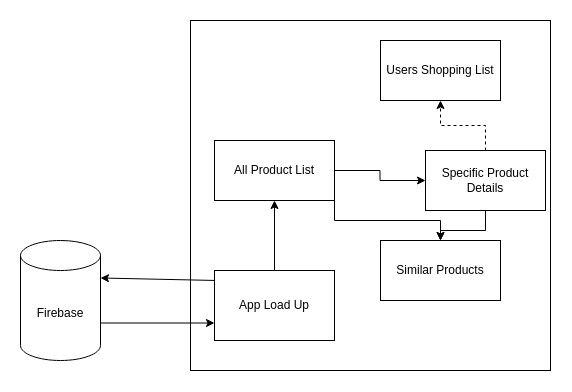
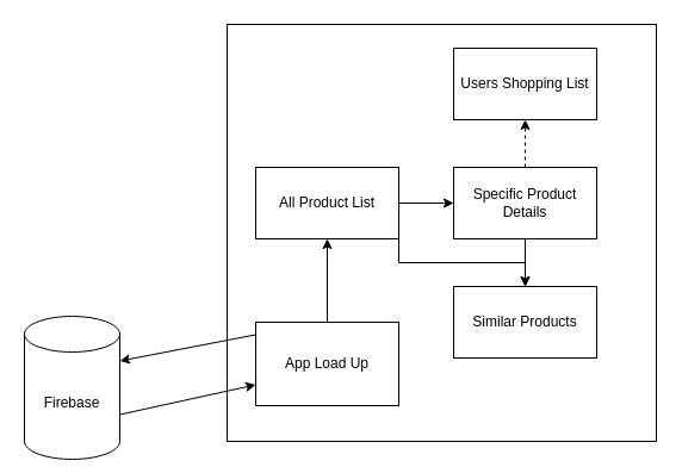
- <mxCell id="13" value="Specific Product Details" style="rounded=0;whiteSpace=wrap;html=1;" vertex="1" parent="1"><mxGeometry x="425" y="150" width="120" height="60" as="geometry" /></mxCell>
+ <mxCell id="13" value="Specific Product Details" style="rounded=0;whiteSpace=wrap;html=1;" vertex="1" parent="1"><mxGeometry x="380" y="140" width="120" height="60" as="geometry" /></mxCell>
- <mxCell id="3" value="Firebase" style="shape=cylinder3;whiteSpace=wrap;html=1;boundedLbl=1;backgroundOutline=1;size=15;" vertex="1" parent="1"><mxGeometry x="20" y="240" width="80" height="120" as="geometry" /></mxCell>
+ <mxCell id="3" value="Firebase" style="shape=cylinder3;whiteSpace=wrap;html=1;boundedLbl=1;backgroundOutline=1;size=15;" vertex="1" parent="1"><mxGeometry x="20" y="265" width="80" height="120" as="geometry" /></mxCell>
